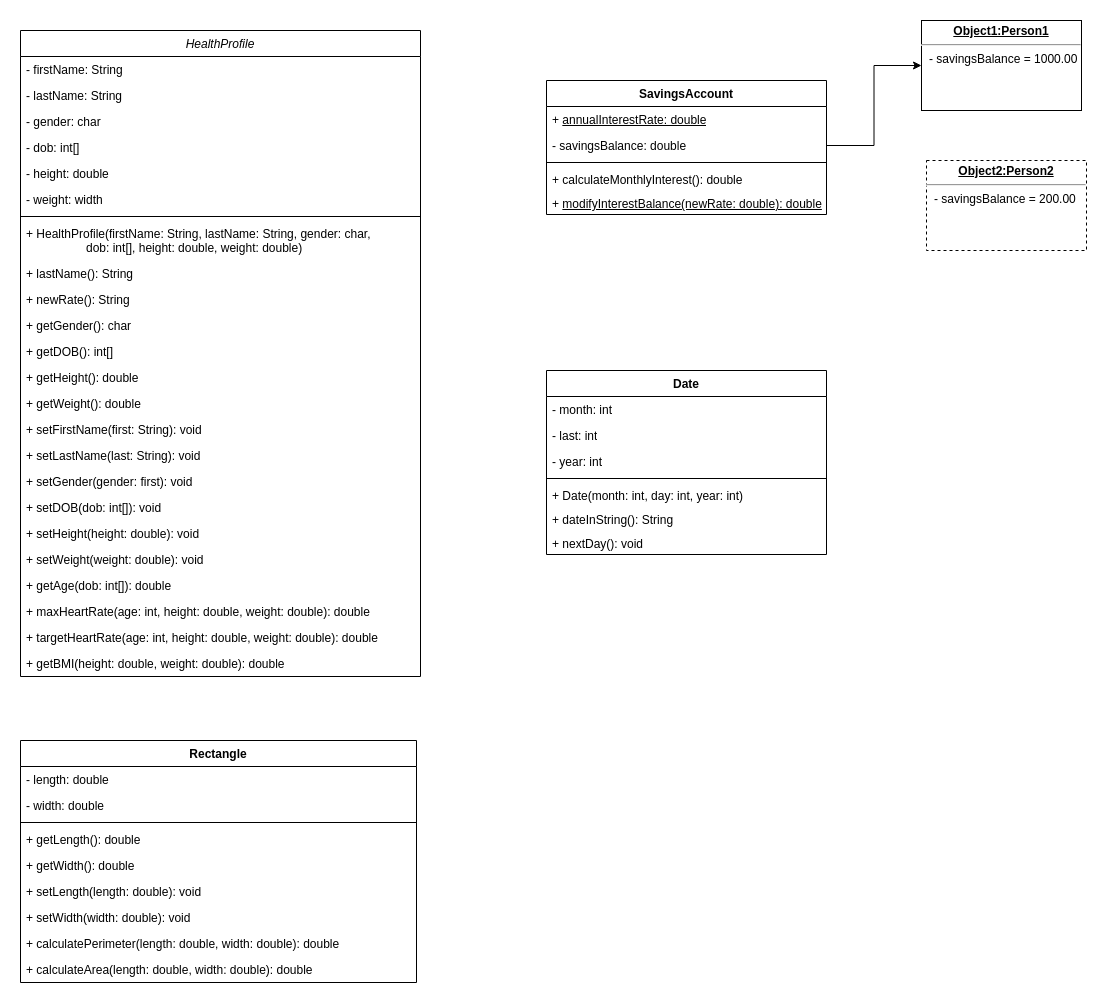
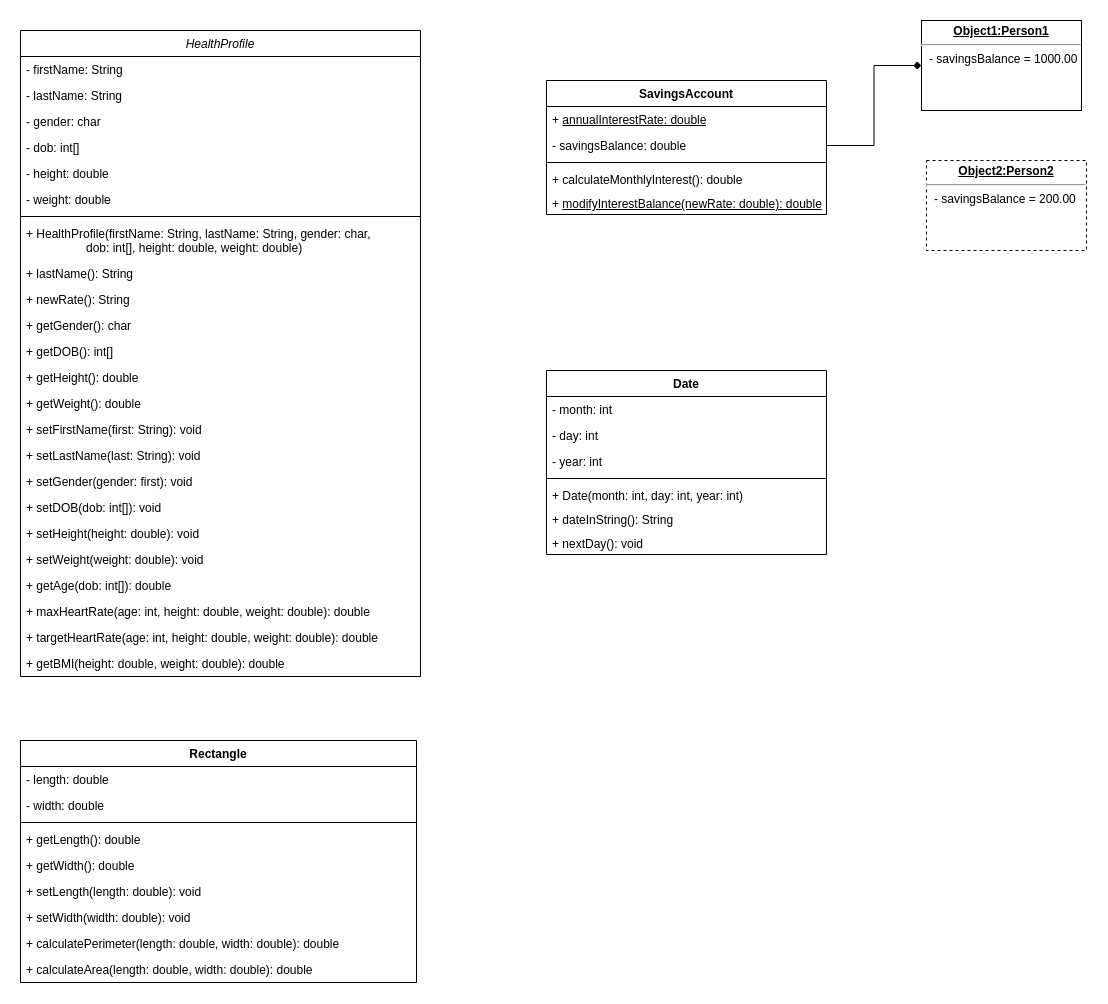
- <mxCell id="44" style="edgeStyle=orthogonalEdgeStyle;rounded=0;orthogonalLoop=1;jettySize=auto;html=1;exitX=1;exitY=0.5;exitDx=0;exitDy=0;entryX=0;entryY=0.5;entryDx=0;entryDy=0;" edge="1" parent="1" source="39" target="43"><mxGeometry relative="1" as="geometry" /></mxCell>
+ <mxCell id="44" style="edgeStyle=orthogonalEdgeStyle;rounded=0;orthogonalLoop=1;jettySize=auto;html=1;exitX=1;exitY=0.5;exitDx=0;exitDy=0;entryX=0;entryY=0.5;entryDx=0;entryDy=0;endArrow=diamond;" edge="1" parent="1" source="39" target="43"><mxGeometry relative="1" as="geometry" /></mxCell>
- <mxCell id="8" value="- weight: width" style="text;align=left;verticalAlign=top;spacingLeft=4;spacingRight=4;overflow=hidden;rotatable=0;points=[[0,0.5],[1,0.5]];portConstraint=eastwest;rounded=0;shadow=0;html=0;" vertex="1" parent="2"><mxGeometry y="156" width="400" height="26" as="geometry" /></mxCell>
+ <mxCell id="8" value="- weight: double" style="text;align=left;verticalAlign=top;spacingLeft=4;spacingRight=4;overflow=hidden;rotatable=0;points=[[0,0.5],[1,0.5]];portConstraint=eastwest;rounded=0;shadow=0;html=0;" vertex="1" parent="2"><mxGeometry y="156" width="400" height="26" as="geometry" /></mxCell>
- <mxCell id="48" value="- last: int" style="text;strokeColor=none;fillColor=none;align=left;verticalAlign=top;spacingLeft=4;spacingRight=4;overflow=hidden;rotatable=0;points=[[0,0.5],[1,0.5]];portConstraint=eastwest;whiteSpace=wrap;html=1;" vertex="1" parent="46"><mxGeometry y="52" width="280" height="26" as="geometry" /></mxCell>
+ <mxCell id="48" value="- day: int" style="text;strokeColor=none;fillColor=none;align=left;verticalAlign=top;spacingLeft=4;spacingRight=4;overflow=hidden;rotatable=0;points=[[0,0.5],[1,0.5]];portConstraint=eastwest;whiteSpace=wrap;html=1;" vertex="1" parent="46"><mxGeometry y="52" width="280" height="26" as="geometry" /></mxCell>
